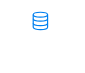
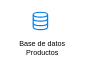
+ <mxCell id="3" value="Base de datos&lt;br&gt;Productos" style="text;html=1;align=center;verticalAlign=middle;resizable=0;points=[];autosize=1;strokeColor=none;fillColor=none;" parent="1" vertex="1"><mxGeometry x="20" y="60" width="100" height="40" as="geometry" /></mxCell>
